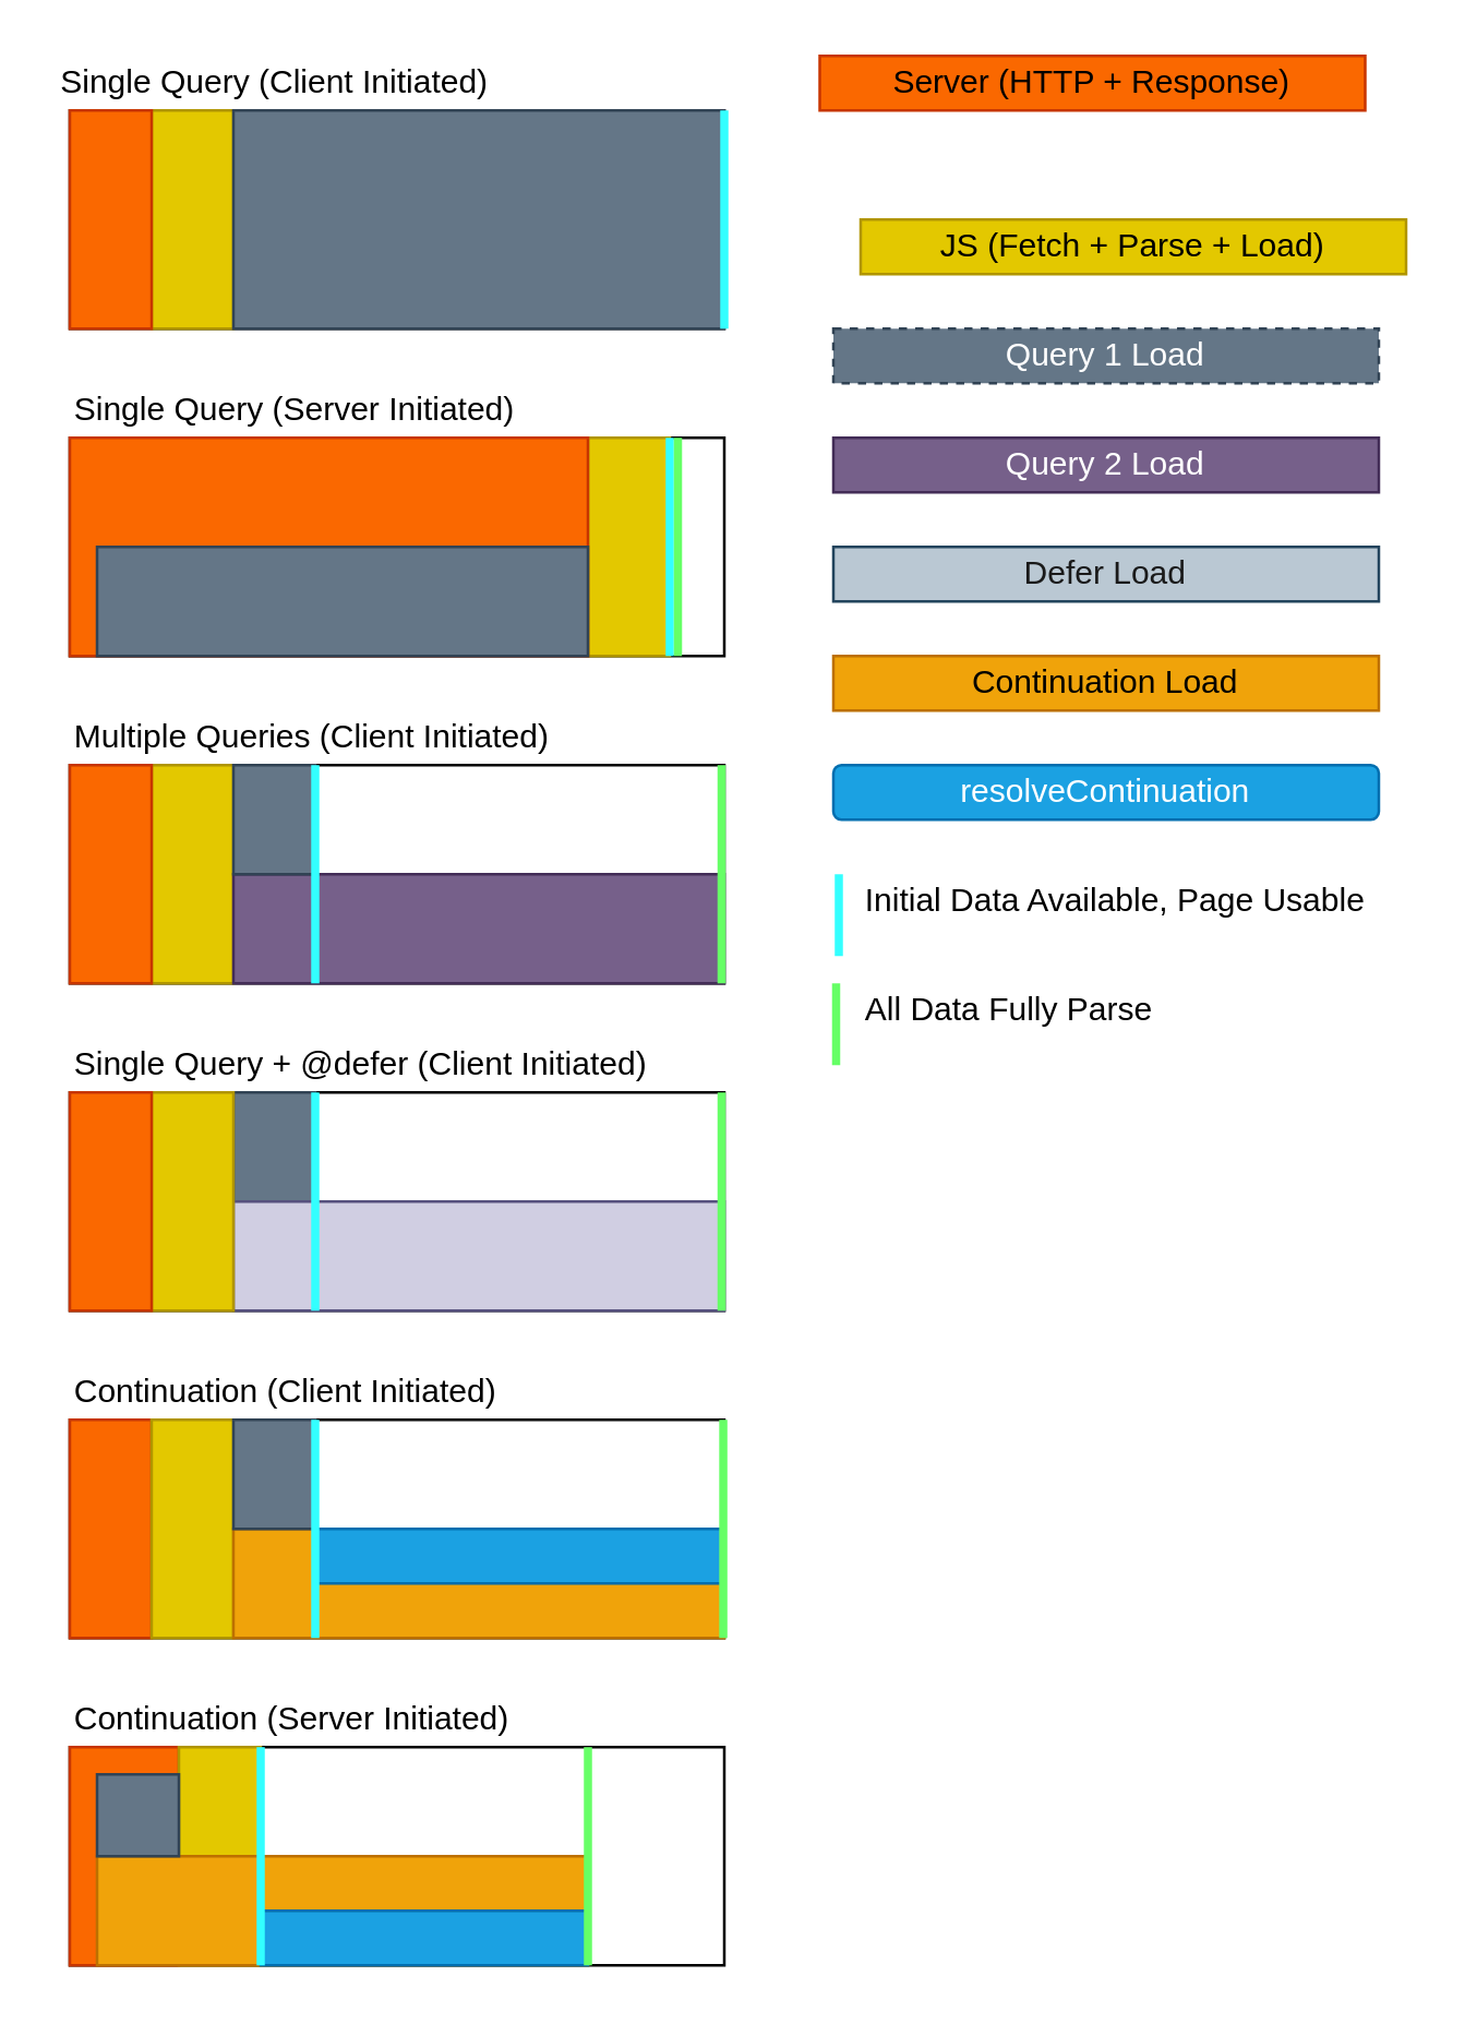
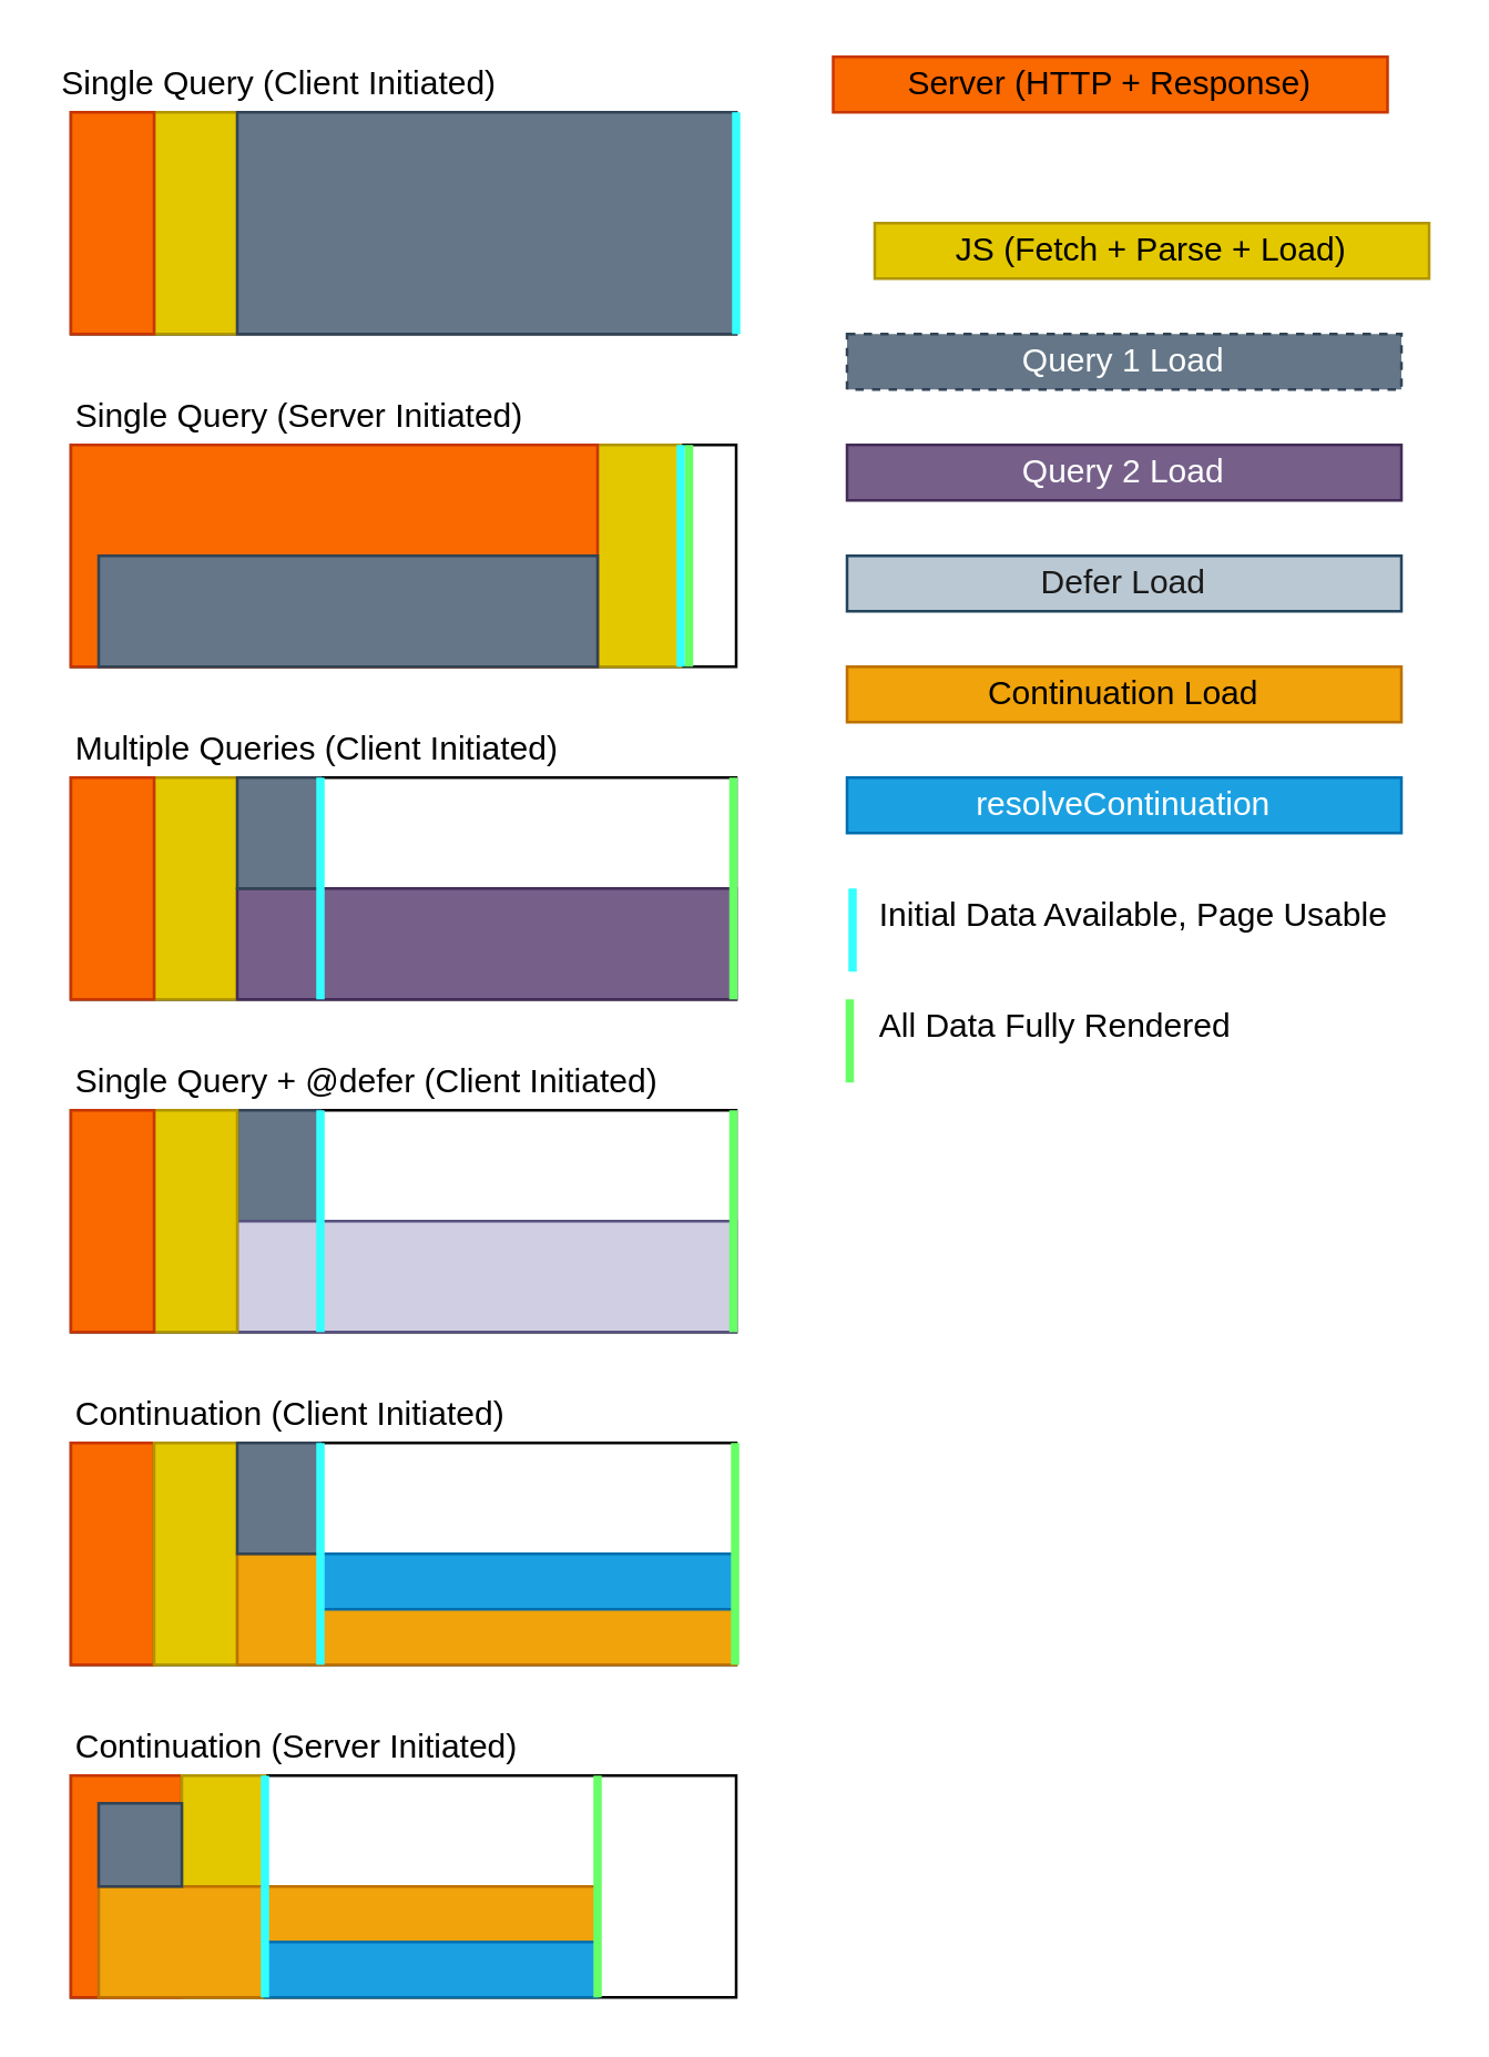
- <mxCell id="34" value="resolveContinuation" style="whiteSpace=wrap;html=1;fillColor=#1ba1e2;fontColor=#ffffff;strokeColor=#006EAF;rounded=1;" parent="1" vertex="1"><mxGeometry x="305" y="280" width="200" height="20" as="geometry" /></mxCell>
+ <mxCell id="34" value="resolveContinuation" style="rounded=0;whiteSpace=wrap;html=1;fillColor=#1ba1e2;fontColor=#ffffff;strokeColor=#006EAF;" parent="1" vertex="1"><mxGeometry x="305" y="280" width="200" height="20" as="geometry" /></mxCell>
- <mxCell id="47" value="All Data Fully Parse" style="text;html=1;align=left;verticalAlign=middle;resizable=0;points=[];autosize=1;strokeColor=none;fillColor=none;" parent="1" vertex="1"><mxGeometry x="315" y="360" width="140" height="20" as="geometry" /></mxCell>
+ <mxCell id="47" value="All Data Fully Rendered" style="text;html=1;align=left;verticalAlign=middle;resizable=0;points=[];autosize=1;strokeColor=none;fillColor=none;" parent="1" vertex="1"><mxGeometry x="315" y="360" width="140" height="20" as="geometry" /></mxCell>
